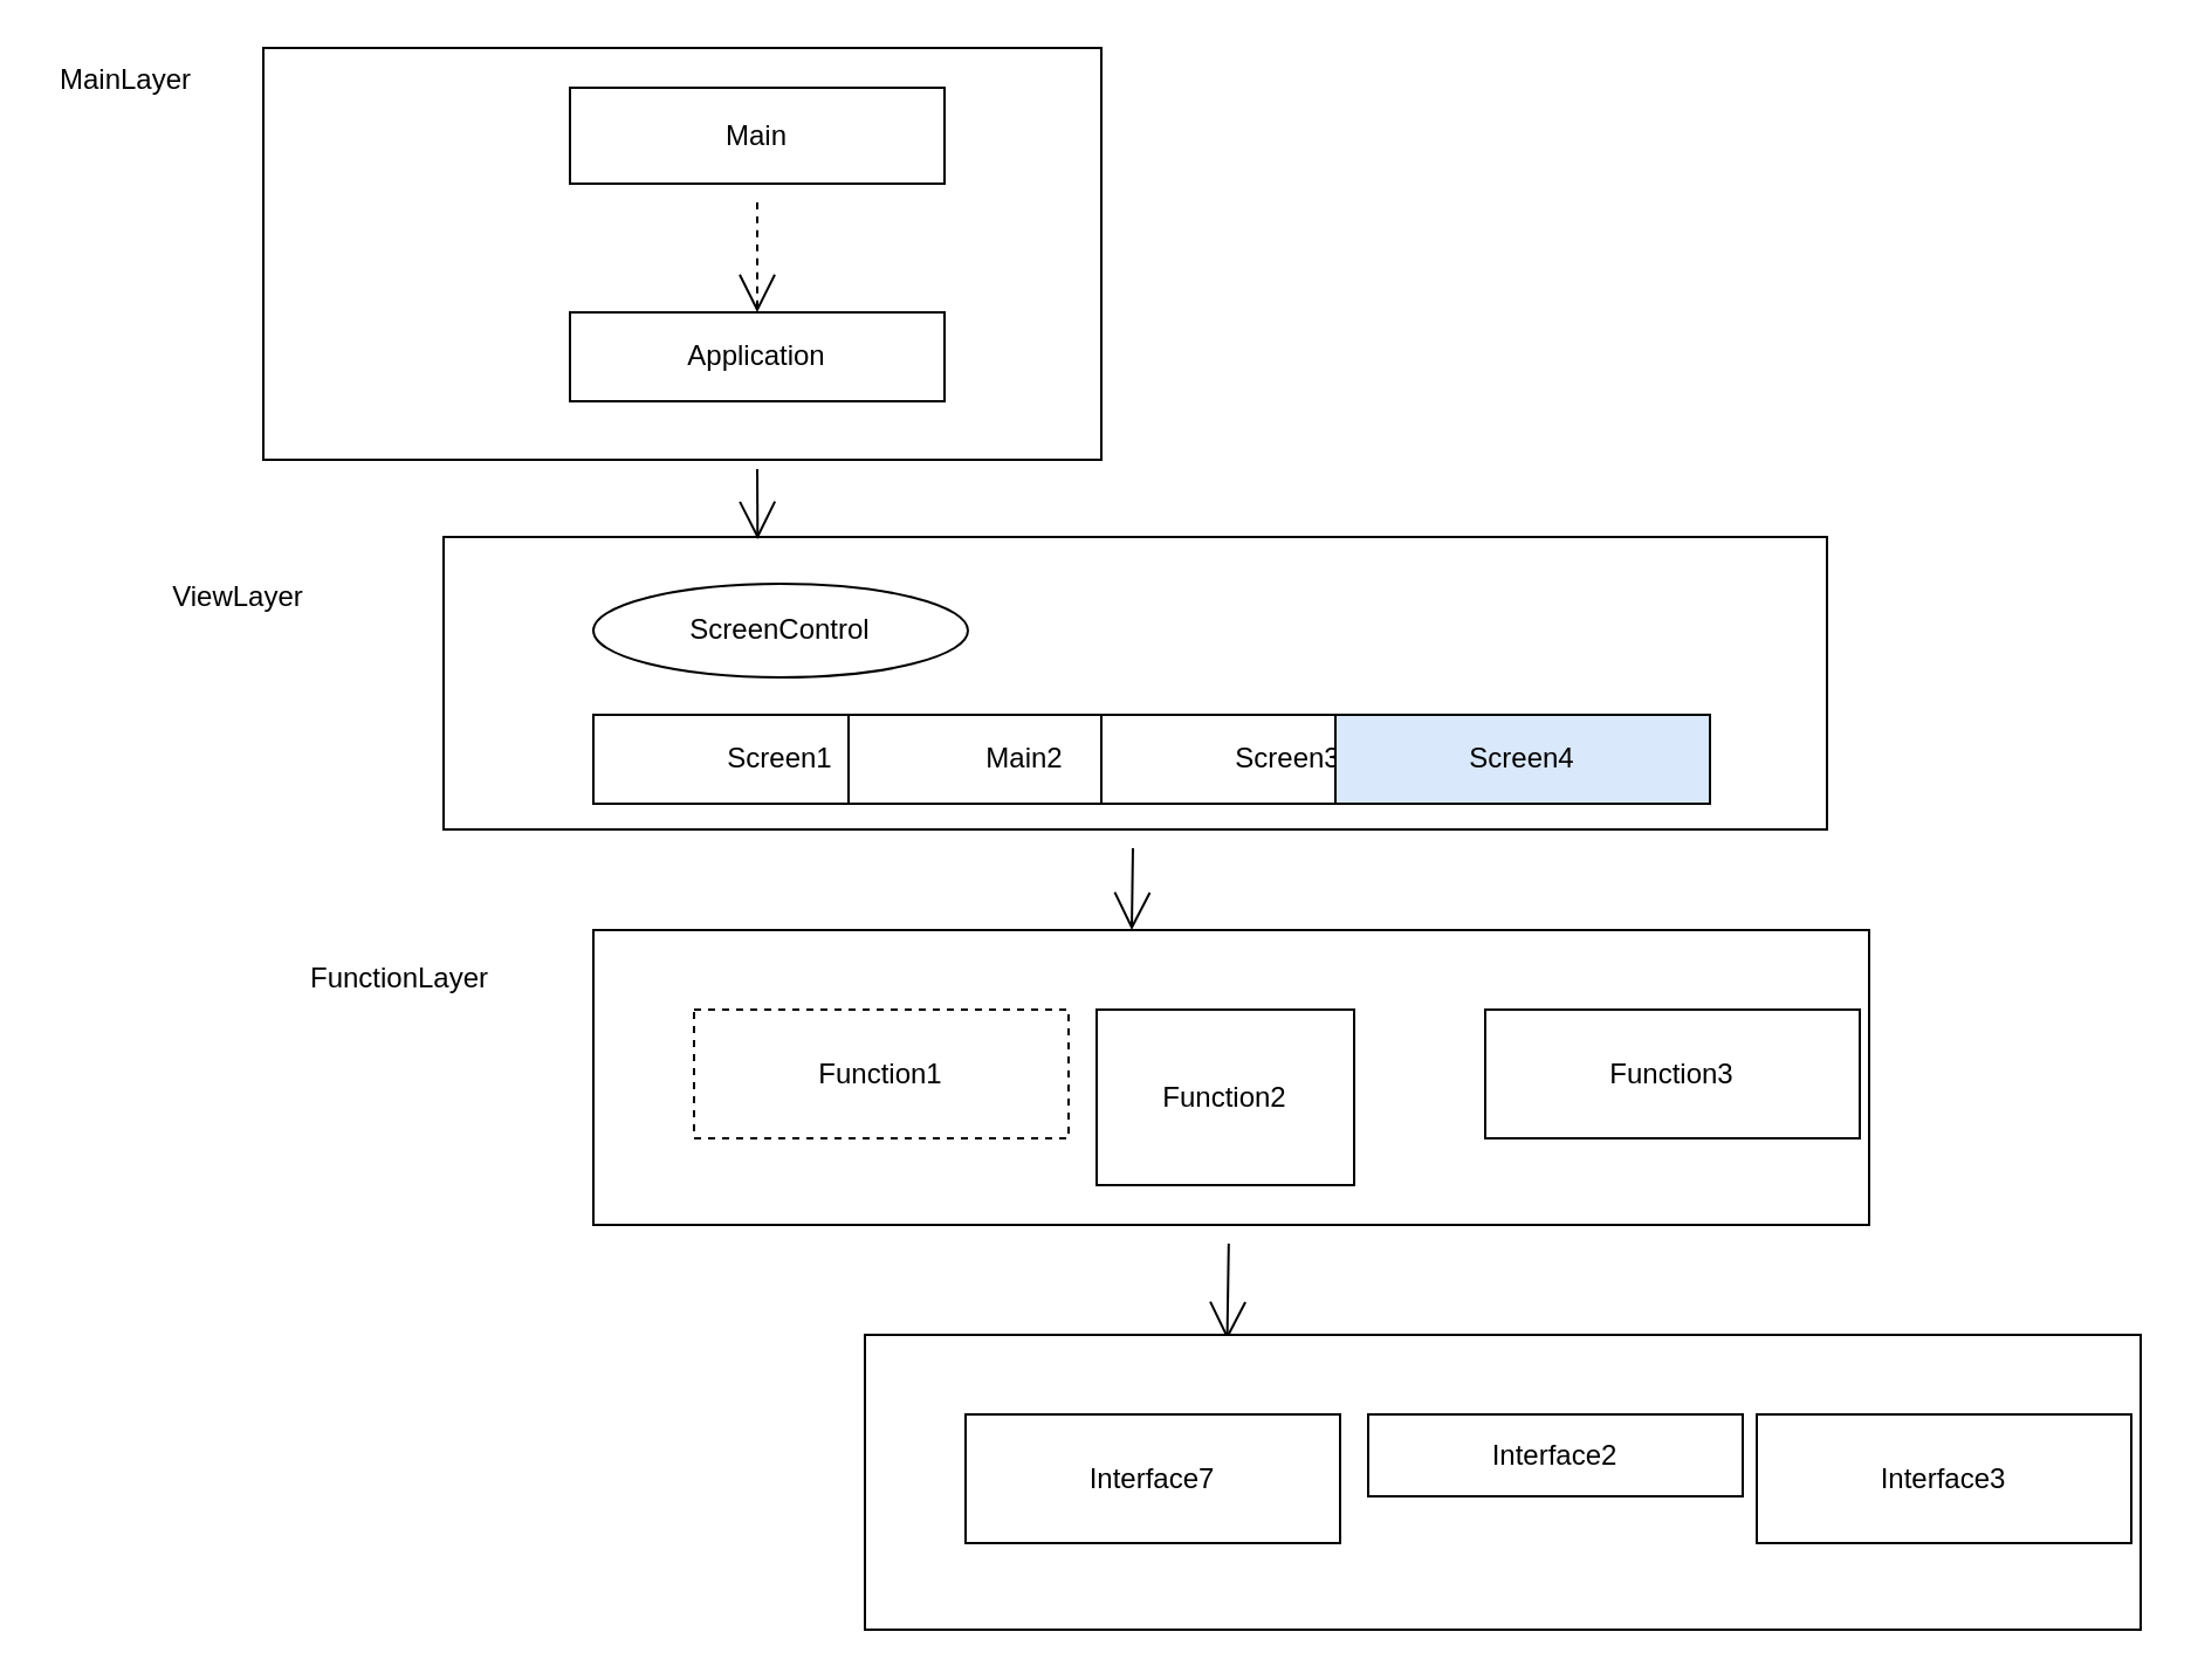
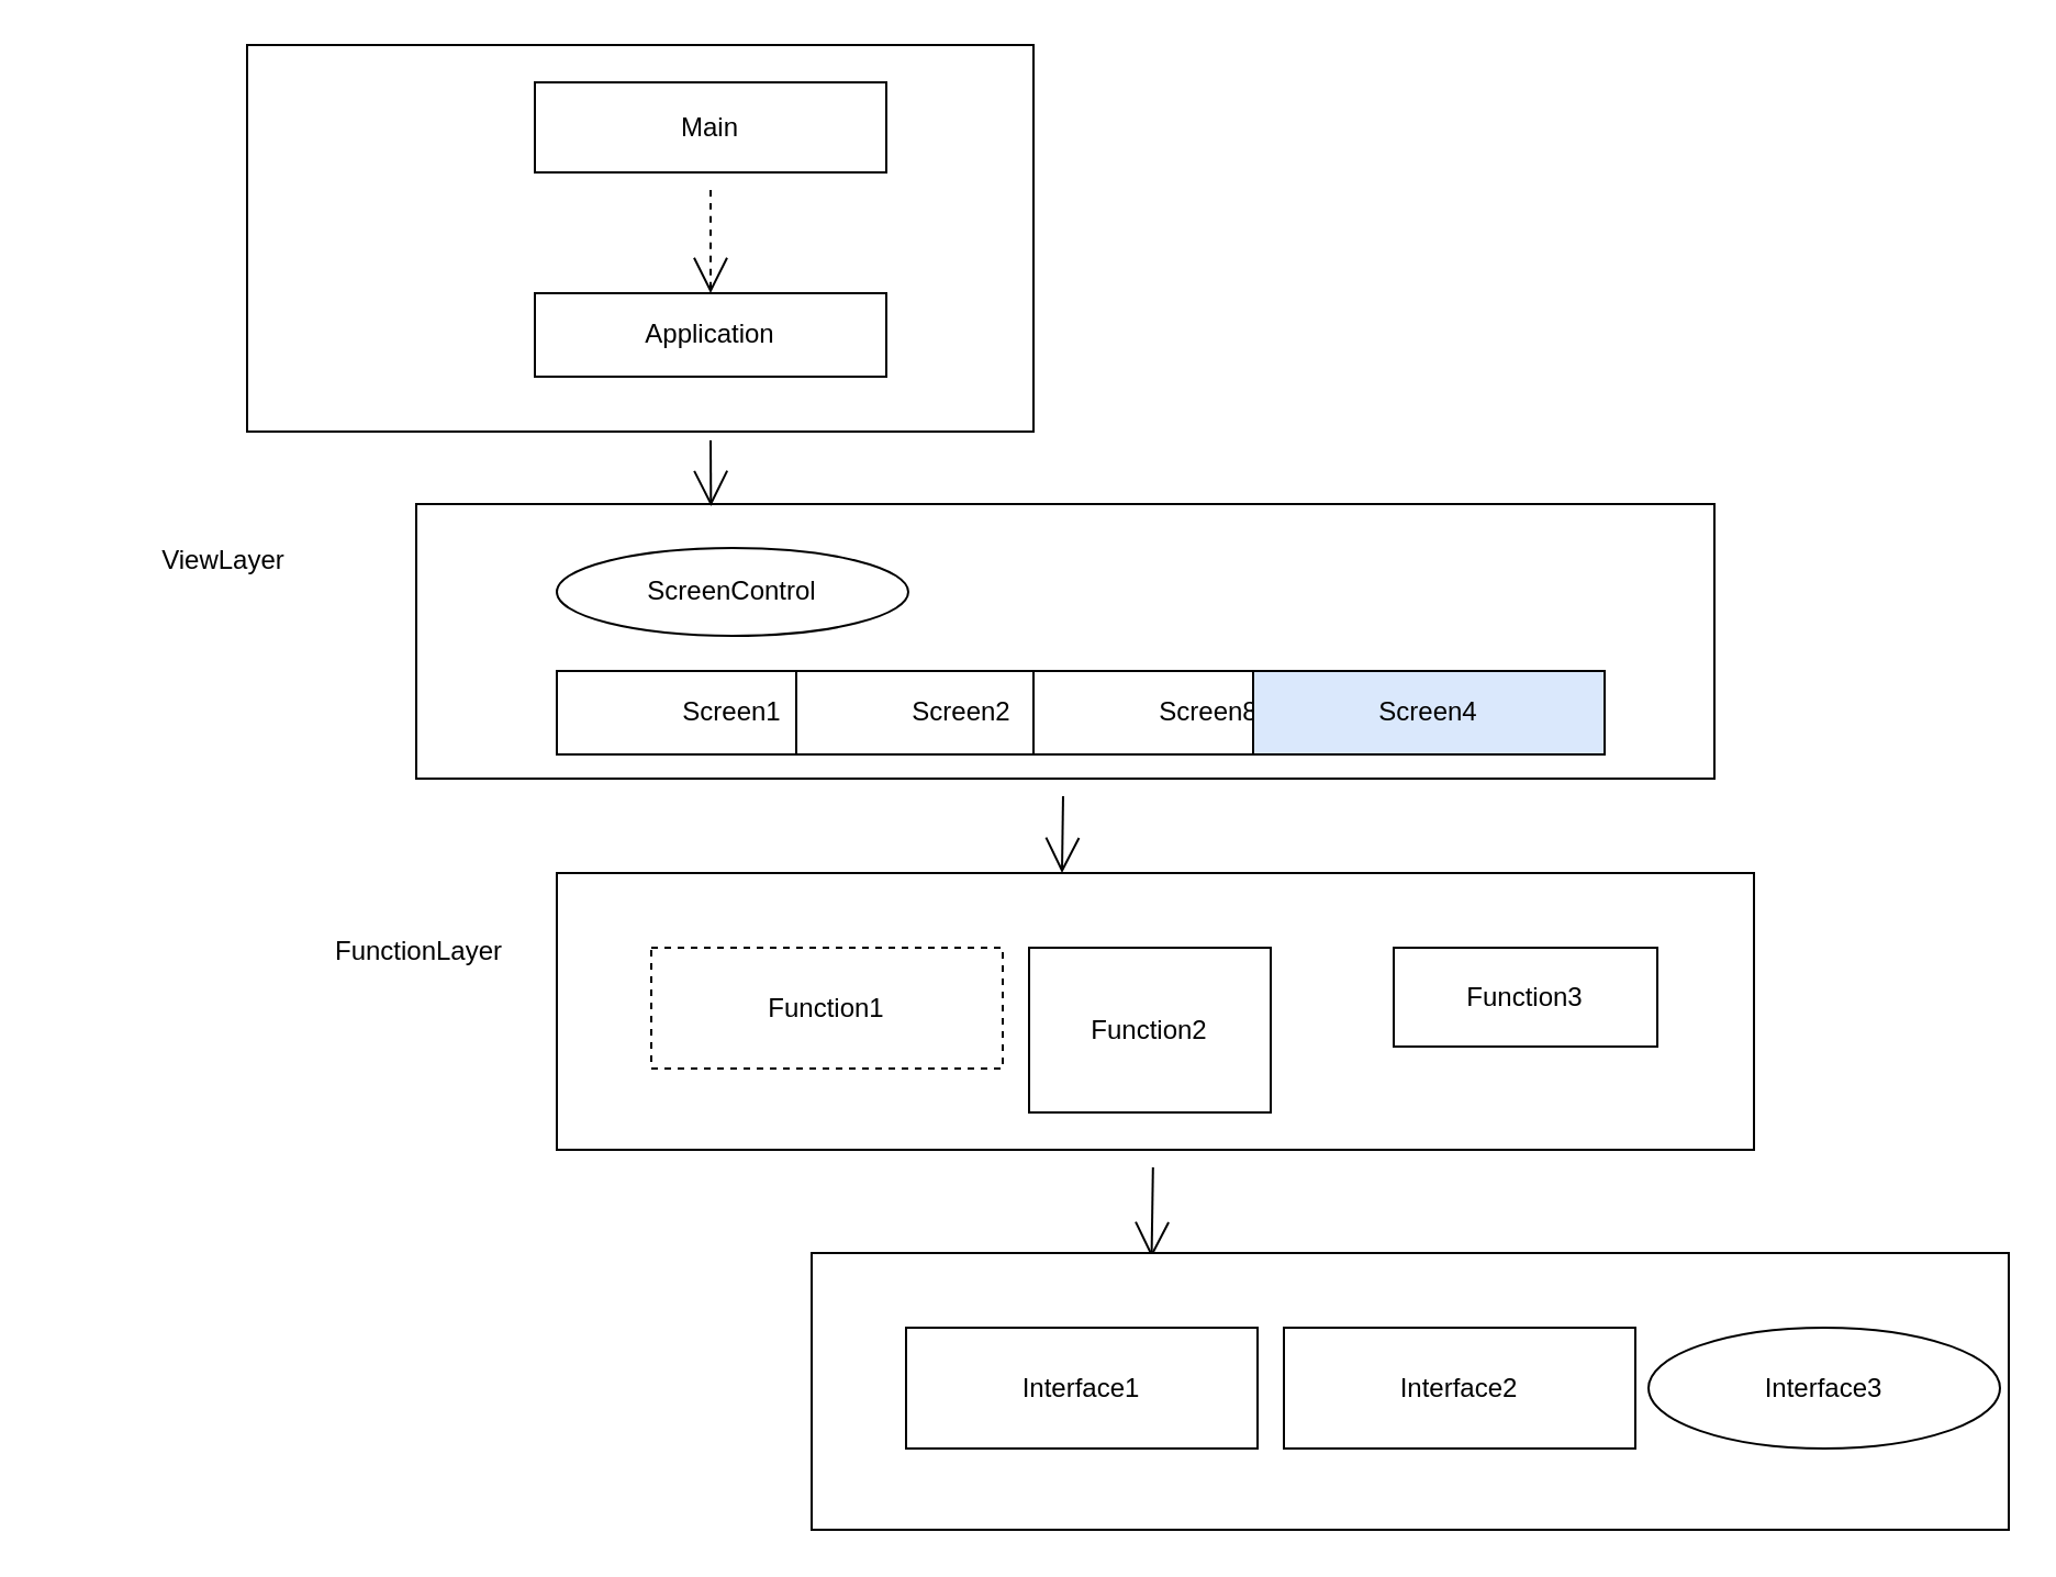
- <mxCell id="9" value="MainLayer" style="text;html=1;align=center;verticalAlign=middle;resizable=0;points=[];autosize=1;strokeColor=none;fillColor=none;hachureGap=4;" vertex="1" parent="1"><mxGeometry x="20" y="25" width="66" height="18" as="geometry" /></mxCell>
- <mxCell id="12" value="Main2" style="rounded=0;whiteSpace=wrap;html=1;hachureGap=4;" vertex="1" parent="1"><mxGeometry x="362" y="305" width="151" height="38" as="geometry" /></mxCell>
+ <mxCell id="12" value="Screen2" style="rounded=0;whiteSpace=wrap;html=1;hachureGap=4;" vertex="1" parent="1"><mxGeometry x="362" y="305" width="151" height="38" as="geometry" /></mxCell>
- <mxCell id="13" value="Screen3" style="rounded=0;whiteSpace=wrap;html=1;hachureGap=4;" vertex="1" parent="1"><mxGeometry x="470" y="305" width="160" height="38" as="geometry" /></mxCell>
+ <mxCell id="13" value="Screen8" style="rounded=0;whiteSpace=wrap;html=1;hachureGap=4;" vertex="1" parent="1"><mxGeometry x="470" y="305" width="160" height="38" as="geometry" /></mxCell>
- <mxCell id="19" value="FunctionLayer" style="text;html=1;align=center;verticalAlign=middle;resizable=0;points=[];autosize=1;strokeColor=none;fillColor=none;hachureGap=4;" vertex="1" parent="1"><mxGeometry x="127" y="409" width="86" height="18" as="geometry" /></mxCell>
+ <mxCell id="19" value="FunctionLayer" style="text;html=1;align=center;verticalAlign=middle;resizable=0;points=[];autosize=1;strokeColor=none;fillColor=none;hachureGap=4;" vertex="1" parent="1"><mxGeometry x="147" y="424" width="86" height="18" as="geometry" /></mxCell>
- <mxCell id="21" value="Function3" style="rounded=0;whiteSpace=wrap;html=1;hachureGap=4;" vertex="1" parent="1"><mxGeometry x="634" y="431" width="160" height="55" as="geometry" /></mxCell>
+ <mxCell id="21" value="Function3" style="rounded=0;whiteSpace=wrap;html=1;hachureGap=4;" vertex="1" parent="1"><mxGeometry x="634" y="431" width="120" height="45" as="geometry" /></mxCell>
- <mxCell id="24" value="Interface2" style="rounded=0;whiteSpace=wrap;html=1;hachureGap=4;" vertex="1" parent="1"><mxGeometry x="584" y="604" width="160" height="35" as="geometry" /></mxCell>
+ <mxCell id="24" value="Interface2" style="rounded=0;whiteSpace=wrap;html=1;hachureGap=4;" vertex="1" parent="1"><mxGeometry x="584" y="604" width="160" height="55" as="geometry" /></mxCell>
- <mxCell id="25" value="Interface3" style="rounded=0;whiteSpace=wrap;html=1;hachureGap=4;" vertex="1" parent="1"><mxGeometry x="750" y="604" width="160" height="55" as="geometry" /></mxCell>
+ <mxCell id="25" value="Interface3" style="ellipse;whiteSpace=wrap;html=1;hachureGap=4;" vertex="1" parent="1"><mxGeometry x="750" y="604" width="160" height="55" as="geometry" /></mxCell>
- <mxCell id="23" value="Interface7" style="rounded=0;whiteSpace=wrap;html=1;hachureGap=4;" vertex="1" parent="1"><mxGeometry x="412" y="604" width="160" height="55" as="geometry" /></mxCell>
+ <mxCell id="23" value="Interface1" style="rounded=0;whiteSpace=wrap;html=1;hachureGap=4;" vertex="1" parent="1"><mxGeometry x="412" y="604" width="160" height="55" as="geometry" /></mxCell>
